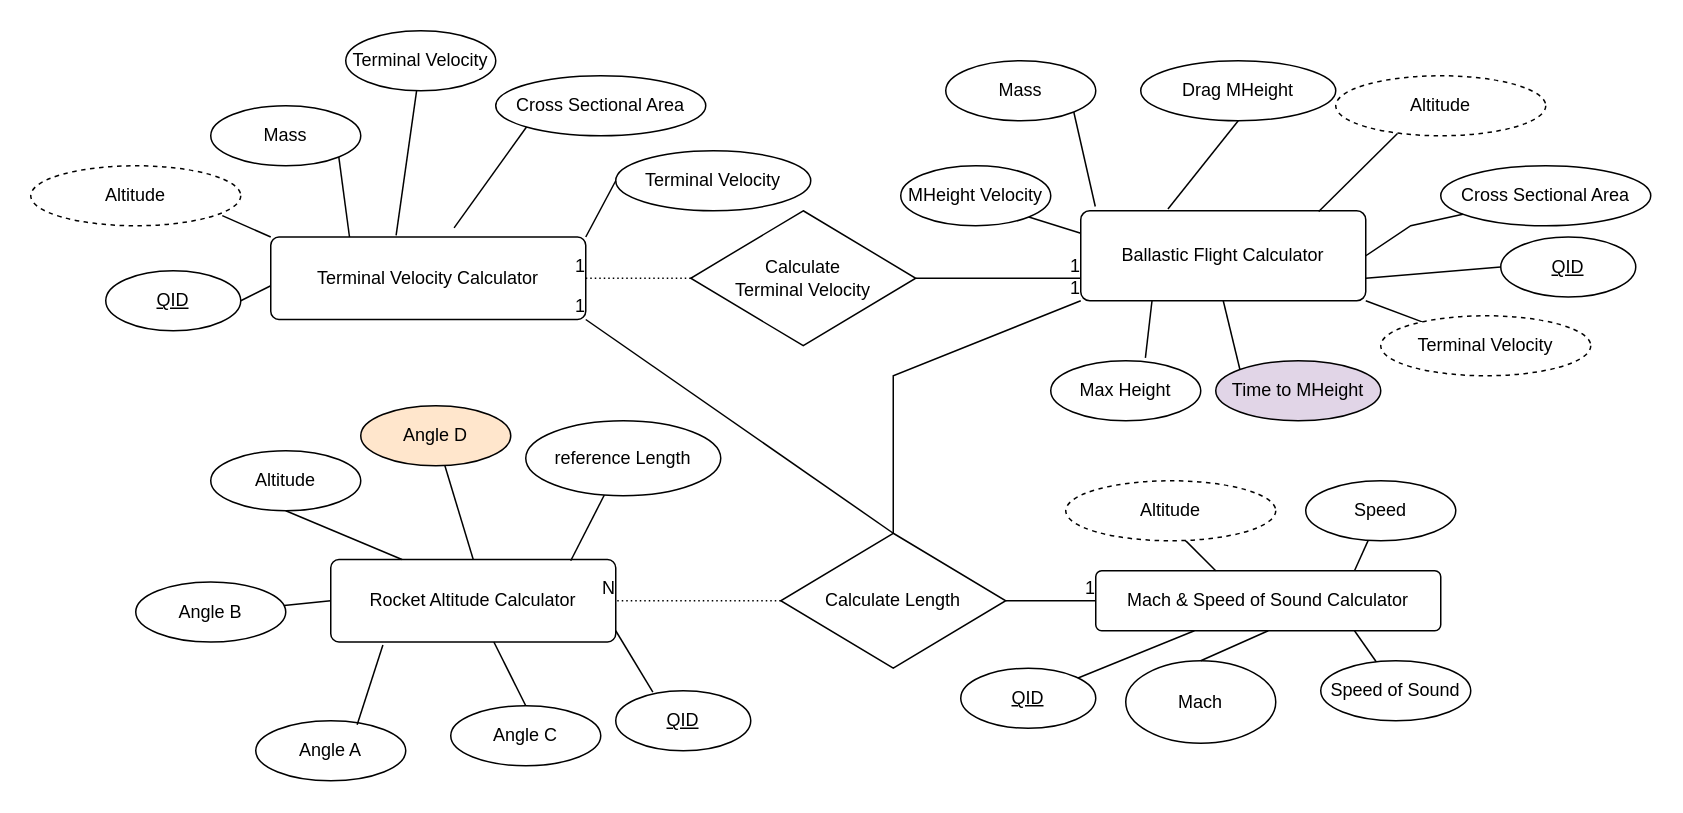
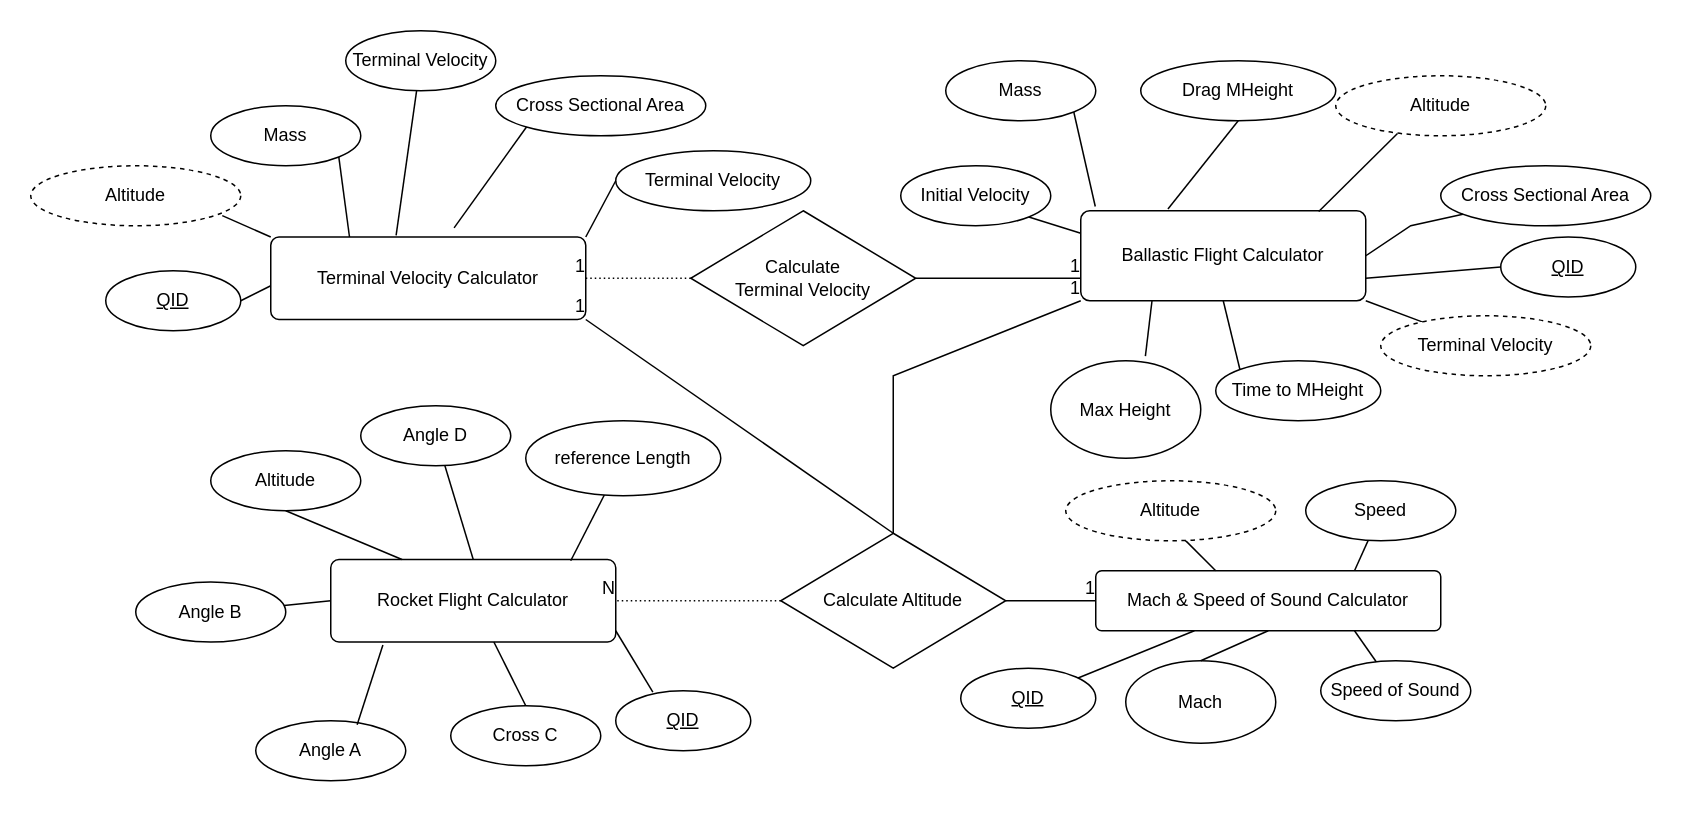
- <mxCell id="11" value="MHeight Velocity" style="ellipse;whiteSpace=wrap;html=1;align=center;" vertex="1" parent="1"><mxGeometry x="600" y="110" width="100" height="40" as="geometry" /></mxCell>
+ <mxCell id="11" value="Initial Velocity" style="ellipse;whiteSpace=wrap;html=1;align=center;" vertex="1" parent="1"><mxGeometry x="600" y="110" width="100" height="40" as="geometry" /></mxCell>
- <mxCell id="7" value="Max Height" style="ellipse;whiteSpace=wrap;html=1;align=center;" vertex="1" parent="1"><mxGeometry x="700" y="240" width="100" height="40" as="geometry" /></mxCell>
+ <mxCell id="7" value="Max Height" style="ellipse;whiteSpace=wrap;html=1;align=center;" vertex="1" parent="1"><mxGeometry x="700" y="240" width="100" height="65" as="geometry" /></mxCell>
- <mxCell id="6" value="Time to MHeight" style="ellipse;whiteSpace=wrap;html=1;align=center;fillColor=#e1d5e7;" vertex="1" parent="1"><mxGeometry x="810" y="240" width="110" height="40" as="geometry" /></mxCell>
+ <mxCell id="6" value="Time to MHeight" style="ellipse;whiteSpace=wrap;html=1;align=center;" vertex="1" parent="1"><mxGeometry x="810" y="240" width="110" height="40" as="geometry" /></mxCell>
- <mxCell id="33" value="Angle D" style="ellipse;whiteSpace=wrap;html=1;align=center;fillColor=#ffe6cc;" vertex="1" parent="1"><mxGeometry x="240" y="270" width="100" height="40" as="geometry" /></mxCell>
+ <mxCell id="33" value="Angle D" style="ellipse;whiteSpace=wrap;html=1;align=center;" vertex="1" parent="1"><mxGeometry x="240" y="270" width="100" height="40" as="geometry" /></mxCell>
- <mxCell id="4" value="Rocket Altitude Calculator" style="rounded=1;arcSize=10;whiteSpace=wrap;html=1;align=center;" vertex="1" parent="1"><mxGeometry x="220" y="372.5" width="190" height="55" as="geometry" /></mxCell>
+ <mxCell id="4" value="Rocket Flight Calculator" style="rounded=1;arcSize=10;whiteSpace=wrap;html=1;align=center;" vertex="1" parent="1"><mxGeometry x="220" y="372.5" width="190" height="55" as="geometry" /></mxCell>
- <mxCell id="50" value="Calculate Length" style="shape=rhombus;perimeter=rhombusPerimeter;whiteSpace=wrap;html=1;align=center;" vertex="1" parent="1"><mxGeometry x="520" y="355" width="150" height="90" as="geometry" /></mxCell>
+ <mxCell id="50" value="Calculate Altitude" style="shape=rhombus;perimeter=rhombusPerimeter;whiteSpace=wrap;html=1;align=center;" vertex="1" parent="1"><mxGeometry x="520" y="355" width="150" height="90" as="geometry" /></mxCell>
- <mxCell id="34" value="Angle C" style="ellipse;whiteSpace=wrap;html=1;align=center;" vertex="1" parent="1"><mxGeometry x="300" y="470" width="100" height="40" as="geometry" /></mxCell>
+ <mxCell id="34" value="Cross C" style="ellipse;whiteSpace=wrap;html=1;align=center;" vertex="1" parent="1"><mxGeometry x="300" y="470" width="100" height="40" as="geometry" /></mxCell>
